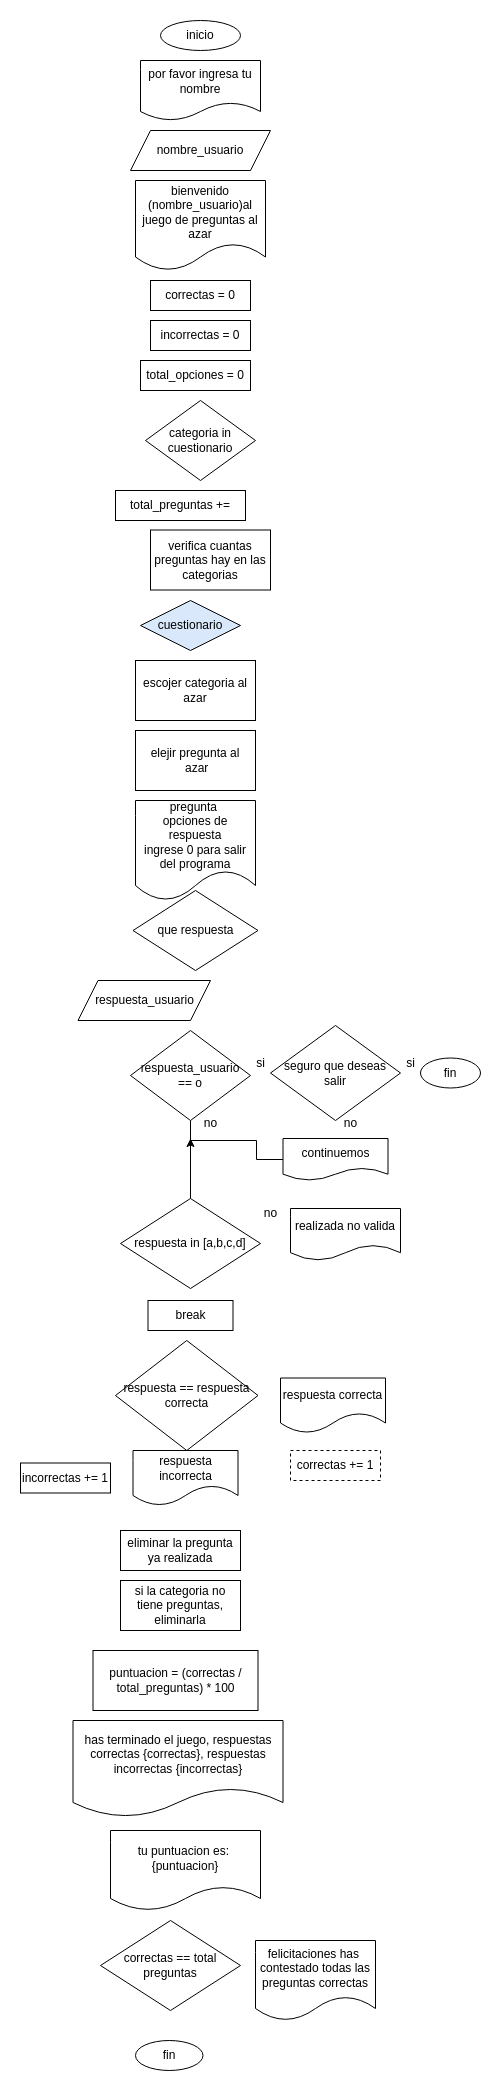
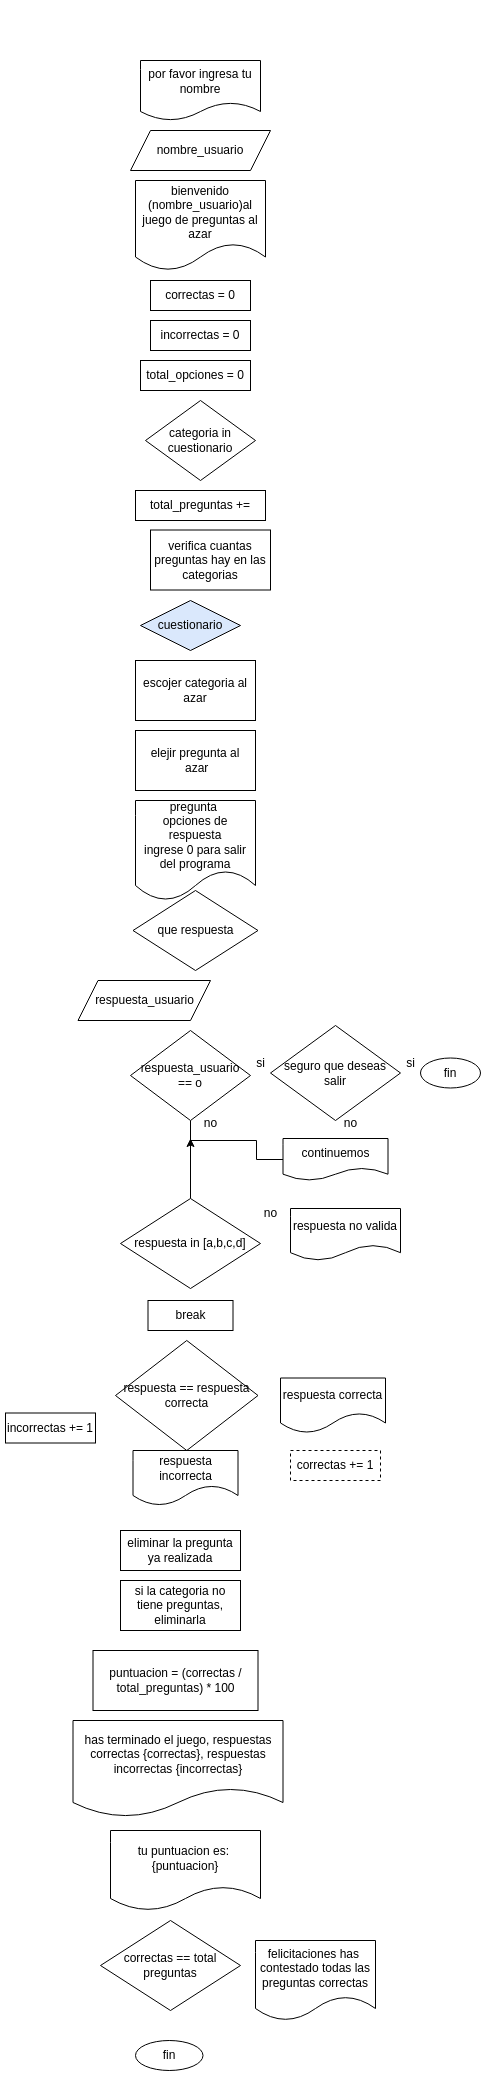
- <mxCell id="2" value="inicio" style="ellipse;whiteSpace=wrap;html=1;" vertex="1" parent="1"><mxGeometry x="160" y="20" width="80" height="30" as="geometry" /></mxCell>
- <mxCell id="10" value="total_preguntas +=" style="rounded=0;whiteSpace=wrap;html=1;" vertex="1" parent="1"><mxGeometry x="115" y="490" width="130" height="30" as="geometry" /></mxCell>
+ <mxCell id="10" value="total_preguntas +=" style="rounded=0;whiteSpace=wrap;html=1;" vertex="1" parent="1"><mxGeometry x="135" y="490" width="130" height="30" as="geometry" /></mxCell>
- <mxCell id="30" value="realizada no valida" style="shape=document;whiteSpace=wrap;html=1;boundedLbl=1;" vertex="1" parent="1"><mxGeometry x="290" y="1208" width="110" height="52" as="geometry" /></mxCell>
+ <mxCell id="30" value="respuesta no valida" style="shape=document;whiteSpace=wrap;html=1;boundedLbl=1;" vertex="1" parent="1"><mxGeometry x="290" y="1208" width="110" height="52" as="geometry" /></mxCell>
- <mxCell id="36" value="incorrectas += 1" style="rounded=0;whiteSpace=wrap;html=1;" vertex="1" parent="1"><mxGeometry x="20" y="1462.5" width="90" height="30" as="geometry" /></mxCell>
+ <mxCell id="36" value="incorrectas += 1" style="rounded=0;whiteSpace=wrap;html=1;" vertex="1" parent="1"><mxGeometry x="5" y="1412.5" width="90" height="30" as="geometry" /></mxCell>
